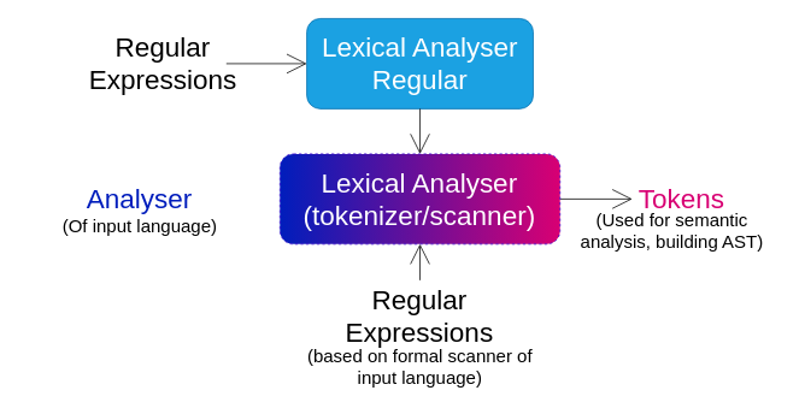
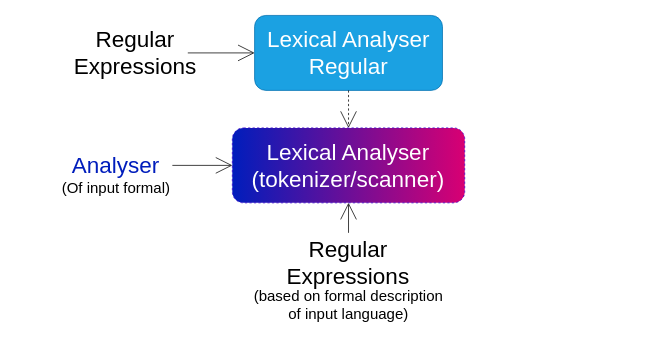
- <mxCell id="13" style="edgeStyle=none;html=1;exitX=0.5;exitY=1;exitDx=0;exitDy=0;entryX=0.5;entryY=0;entryDx=0;entryDy=0;fontSize=30;endArrow=open;endFill=0;endSize=20;" edge="1" parent="1" source="12" target="3"><mxGeometry relative="1" as="geometry"><mxPoint x="629.38" y="230" as="sourcePoint" /><mxPoint x="709.38" y="230" as="targetPoint" /></mxGeometry></mxCell>
+ <mxCell id="13" style="edgeStyle=none;html=1;exitX=0.5;exitY=1;exitDx=0;exitDy=0;entryX=0.5;entryY=0;entryDx=0;entryDy=0;fontSize=30;endArrow=open;endFill=0;endSize=20;dashed=1;" edge="1" parent="1" source="12" target="3"><mxGeometry relative="1" as="geometry"><mxPoint x="629.38" y="230" as="sourcePoint" /><mxPoint x="709.38" y="230" as="targetPoint" /></mxGeometry></mxCell>
+ <mxCell id="4" style="edgeStyle=none;html=1;exitX=1;exitY=0.5;exitDx=0;exitDy=0;entryX=0;entryY=0.5;entryDx=0;entryDy=0;fontSize=30;endArrow=open;endFill=0;endSize=20;" edge="1" parent="1" source="5" target="3"><mxGeometry relative="1" as="geometry" /></mxCell>
- <mxCell id="2" style="edgeStyle=none;html=1;exitX=1;exitY=0.5;exitDx=0;exitDy=0;entryX=0;entryY=0.5;entryDx=0;entryDy=0;fontSize=30;endArrow=open;endFill=0;endSize=20;" edge="1" parent="1" source="3" target="6"><mxGeometry relative="1" as="geometry" /></mxCell>
- <mxCell id="6" value="Tokens" style="text;html=1;strokeColor=none;fillColor=none;align=center;verticalAlign=middle;whiteSpace=wrap;rounded=0;fontSize=30;fontColor=#D80073;" vertex="1" parent="1"><mxGeometry x="699.38" y="205" width="110" height="30" as="geometry" /></mxCell>
- <mxCell id="10" value="(Of input language)" style="text;html=1;strokeColor=none;fillColor=none;align=center;verticalAlign=middle;whiteSpace=wrap;rounded=0;fontSize=20;" vertex="1" parent="1"><mxGeometry x="20" y="230" width="268.75" height="40" as="geometry" /></mxCell>
+ <mxCell id="10" value="(Of input formal)" style="text;html=1;strokeColor=none;fillColor=none;align=center;verticalAlign=middle;whiteSpace=wrap;rounded=0;fontSize=20;" vertex="1" parent="1"><mxGeometry x="20" y="230" width="268.75" height="40" as="geometry" /></mxCell>
- <mxCell id="11" value="(Used for semantic analysis, building AST)" style="text;html=1;strokeColor=none;fillColor=none;align=center;verticalAlign=middle;whiteSpace=wrap;rounded=0;fontSize=20;" vertex="1" parent="1"><mxGeometry x="619.38" y="235" width="249.37" height="40" as="geometry" /></mxCell>
- <mxCell id="9" value="(based on formal scanner of input language)" style="text;html=1;strokeColor=none;fillColor=none;align=center;verticalAlign=middle;whiteSpace=wrap;rounded=0;fontSize=20;" vertex="1" parent="1"><mxGeometry x="330.01" y="380" width="268.75" height="50" as="geometry" /></mxCell>
+ <mxCell id="9" value="(based on formal description of input language)" style="text;html=1;strokeColor=none;fillColor=none;align=center;verticalAlign=middle;whiteSpace=wrap;rounded=0;fontSize=20;" vertex="1" parent="1"><mxGeometry x="330.01" y="380" width="268.75" height="50" as="geometry" /></mxCell>
